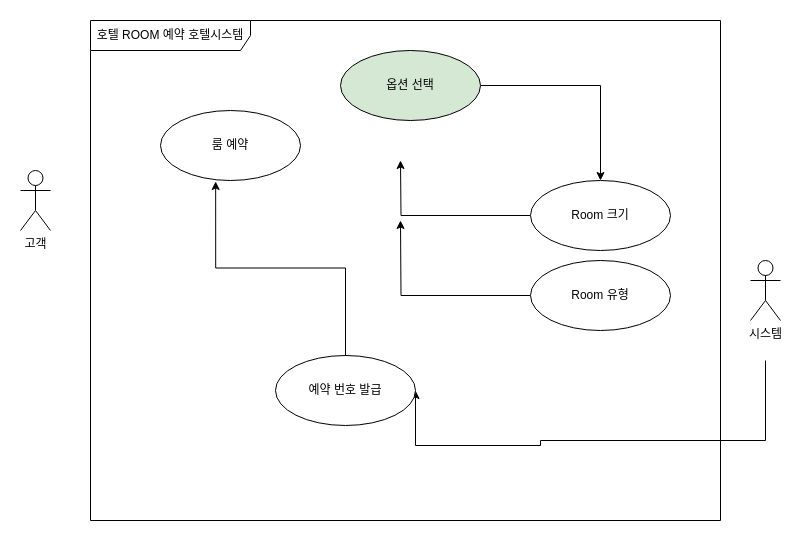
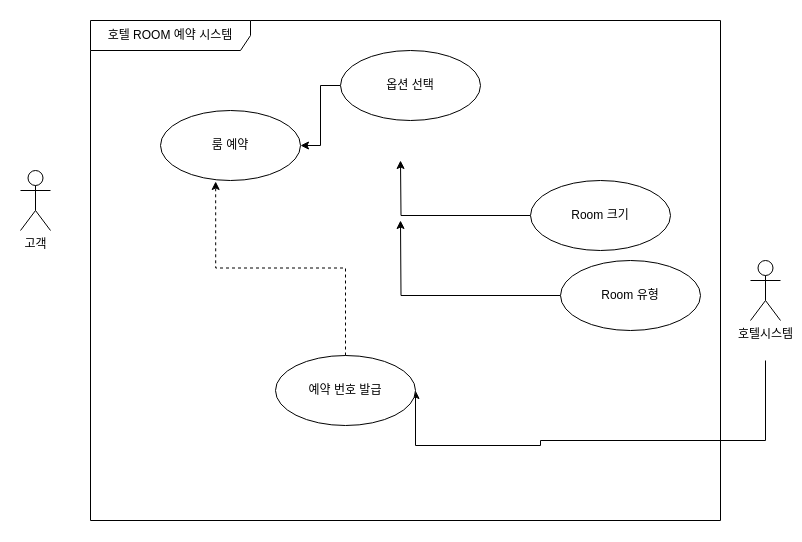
- <mxCell id="5" value="호텔 ROOM 예약 호텔시스템" style="shape=umlFrame;whiteSpace=wrap;html=1;pointerEvents=0;width=160;height=30;" vertex="1" parent="1"><mxGeometry x="90" y="20" width="630" height="500" as="geometry" /></mxCell>
+ <mxCell id="5" value="호텔 ROOM 예약 시스템" style="shape=umlFrame;whiteSpace=wrap;html=1;pointerEvents=0;width=160;height=30;" vertex="1" parent="1"><mxGeometry x="90" y="20" width="630" height="500" as="geometry" /></mxCell>
- <mxCell id="8" value="옵션 선택" style="ellipse;whiteSpace=wrap;html=1;fillColor=#d5e8d4;" vertex="1" parent="1"><mxGeometry x="340" y="50" width="140" height="70" as="geometry" /></mxCell>
+ <mxCell id="8" value="옵션 선택" style="ellipse;whiteSpace=wrap;html=1;" vertex="1" parent="1"><mxGeometry x="340" y="50" width="140" height="70" as="geometry" /></mxCell>
- <mxCell id="7" style="edgeStyle=orthogonalEdgeStyle;rounded=0;orthogonalLoop=1;jettySize=auto;html=1;" edge="1" parent="1" source="8" target="13"><mxGeometry relative="1" as="geometry" /></mxCell>
+ <mxCell id="7" style="edgeStyle=orthogonalEdgeStyle;rounded=0;orthogonalLoop=1;jettySize=auto;html=1;" edge="1" parent="1" source="8" target="6"><mxGeometry relative="1" as="geometry" /></mxCell>
- <mxCell id="14" style="edgeStyle=orthogonalEdgeStyle;rounded=0;orthogonalLoop=1;jettySize=auto;html=1;entryX=0.394;entryY=1.014;entryDx=0;entryDy=0;entryPerimeter=0;" edge="1" parent="1" source="9" target="6"><mxGeometry relative="1" as="geometry" /></mxCell>
+ <mxCell id="14" style="edgeStyle=orthogonalEdgeStyle;rounded=0;orthogonalLoop=1;jettySize=auto;html=1;entryX=0.394;entryY=1.014;entryDx=0;entryDy=0;entryPerimeter=0;dashed=1;" edge="1" parent="1" source="9" target="6"><mxGeometry relative="1" as="geometry" /></mxCell>
- <mxCell id="11" value="Room 유형" style="ellipse;whiteSpace=wrap;html=1;" vertex="1" parent="1"><mxGeometry x="530" y="260" width="140" height="70" as="geometry" /></mxCell>
+ <mxCell id="11" value="Room 유형" style="ellipse;whiteSpace=wrap;html=1;" vertex="1" parent="1"><mxGeometry x="560" y="260" width="140" height="70" as="geometry" /></mxCell>
- <mxCell id="4" value="시스템" style="shape=umlActor;verticalLabelPosition=bottom;verticalAlign=top;html=1;" vertex="1" parent="1"><mxGeometry x="750" y="260" width="30" height="60" as="geometry" /></mxCell>
+ <mxCell id="4" value="호텔시스템" style="shape=umlActor;verticalLabelPosition=bottom;verticalAlign=top;html=1;" vertex="1" parent="1"><mxGeometry x="750" y="260" width="30" height="60" as="geometry" /></mxCell>
